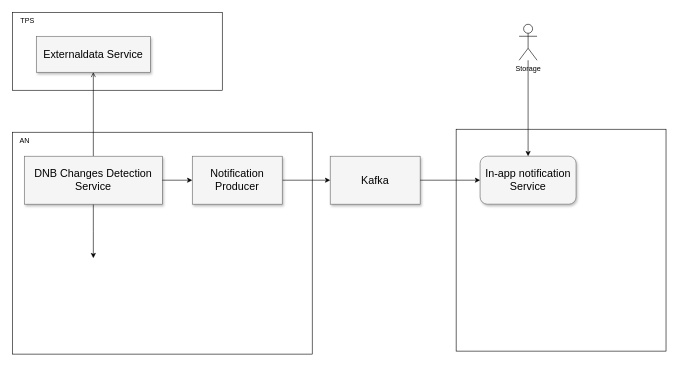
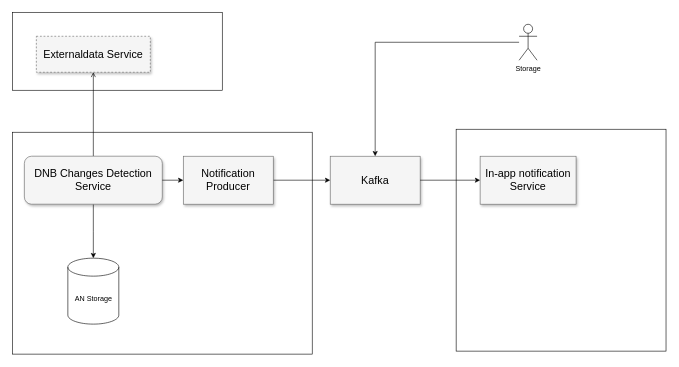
- <mxCell id="20" value="TPS" style="text;html=1;align=center;verticalAlign=middle;resizable=0;points=[];autosize=1;strokeColor=none;fillColor=none;" vertex="1" parent="2"><mxGeometry width="50" height="30" as="geometry" /></mxCell>
- <mxCell id="6" value="Externaldata Service" style="whiteSpace=wrap;html=1;shadow=1;fontSize=18;fillColor=#f5f5f5;strokeColor=#666666;" parent="2" vertex="1"><mxGeometry x="40" y="40" width="190" height="60" as="geometry" /></mxCell>
+ <mxCell id="6" value="Externaldata Service" style="whiteSpace=wrap;html=1;shadow=1;fontSize=18;fillColor=#f5f5f5;strokeColor=#666666;dashed=1;" parent="2" vertex="1"><mxGeometry x="40" y="40" width="190" height="60" as="geometry" /></mxCell>
- <mxCell id="19" value="AN" style="text;html=1;align=center;verticalAlign=middle;resizable=0;points=[];autosize=1;strokeColor=none;fillColor=none;" vertex="1" parent="2"><mxGeometry y="200" width="40" height="30" as="geometry" /></mxCell>
- <mxCell id="16" style="edgeStyle=orthogonalEdgeStyle;rounded=0;orthogonalLoop=1;jettySize=auto;html=1;" edge="1" parent="2" source="17" target="14"><mxGeometry relative="1" as="geometry" /></mxCell>
+ <mxCell id="16" style="edgeStyle=orthogonalEdgeStyle;rounded=0;orthogonalLoop=1;jettySize=auto;html=1;" edge="1" parent="2" source="17" target="7"><mxGeometry relative="1" as="geometry" /></mxCell>
- <mxCell id="10" value="DNB Changes Detection Service" style="whiteSpace=wrap;html=1;shadow=1;fontSize=18;fillColor=#f5f5f5;strokeColor=#666666;" parent="2" vertex="1"><mxGeometry x="20" y="240" width="230" height="80" as="geometry" /></mxCell>
+ <mxCell id="10" value="DNB Changes Detection Service" style="whiteSpace=wrap;html=1;shadow=1;fontSize=18;fillColor=#f5f5f5;strokeColor=#666666;rounded=1;" parent="2" vertex="1"><mxGeometry x="20" y="240" width="230" height="80" as="geometry" /></mxCell>
- <mxCell id="12" value="Notification Producer" style="whiteSpace=wrap;html=1;shadow=1;fontSize=18;fillColor=#f5f5f5;strokeColor=#666666;" parent="2" vertex="1"><mxGeometry x="300" y="240" width="150" height="80" as="geometry" /></mxCell>
+ <mxCell id="12" value="Notification Producer" style="whiteSpace=wrap;html=1;shadow=1;fontSize=18;fillColor=#f5f5f5;strokeColor=#666666;" parent="2" vertex="1"><mxGeometry x="285" y="240" width="150" height="80" as="geometry" /></mxCell>
- <mxCell id="14" value="In-app notification Service" style="whiteSpace=wrap;html=1;shadow=1;fontSize=18;fillColor=#f5f5f5;strokeColor=#666666;rounded=1;" parent="2" vertex="1"><mxGeometry x="780" y="240" width="160" height="80" as="geometry" /></mxCell>
+ <mxCell id="14" value="In-app notification Service" style="whiteSpace=wrap;html=1;shadow=1;fontSize=18;fillColor=#f5f5f5;strokeColor=#666666;" parent="2" vertex="1"><mxGeometry x="780" y="240" width="160" height="80" as="geometry" /></mxCell>
+ <mxCell id="18" value="AN Storage" style="shape=cylinder3;whiteSpace=wrap;html=1;boundedLbl=1;backgroundOutline=1;size=15;" vertex="1" parent="2"><mxGeometry x="92.5" y="410" width="85" height="110" as="geometry" /></mxCell>
